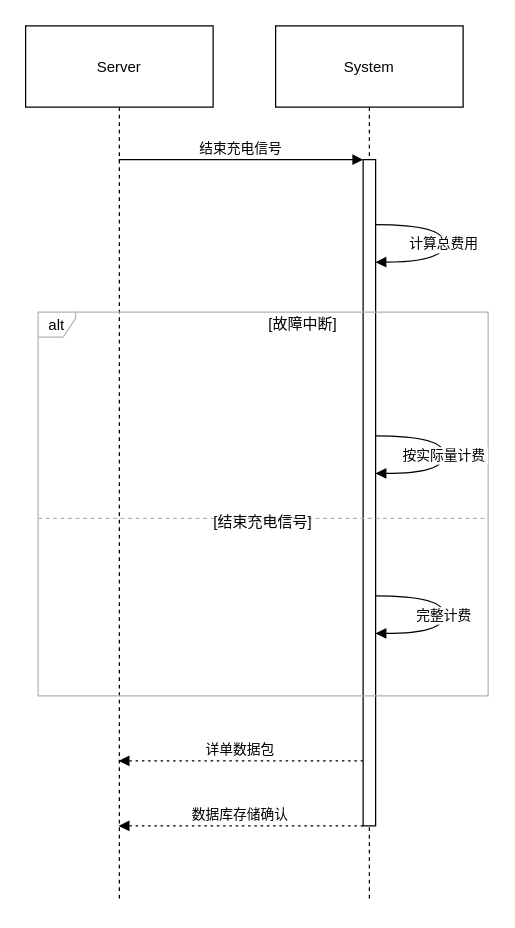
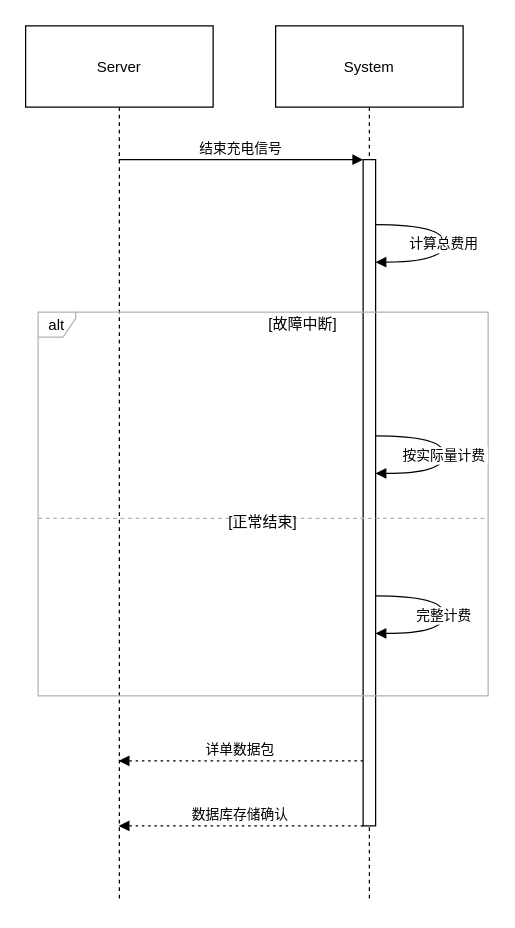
- <mxCell id="7" value="[结束充电信号]" style="shape=line;dashed=1;whiteSpace=wrap;verticalAlign=top;labelPosition=center;verticalLabelPosition=middle;align=center;strokeColor=#B3B3B3;" vertex="1" parent="5"><mxGeometry y="154" width="360" height="22" as="geometry" /></mxCell>
+ <mxCell id="7" value="[正常结束]" style="shape=line;dashed=1;whiteSpace=wrap;verticalAlign=top;labelPosition=center;verticalLabelPosition=middle;align=center;strokeColor=#B3B3B3;" vertex="1" parent="5"><mxGeometry y="154" width="360" height="22" as="geometry" /></mxCell>
